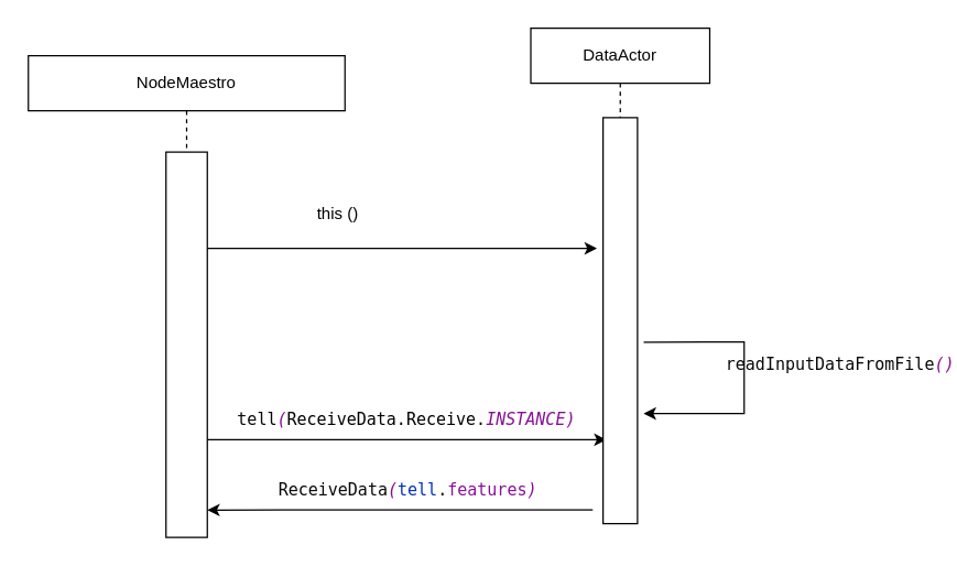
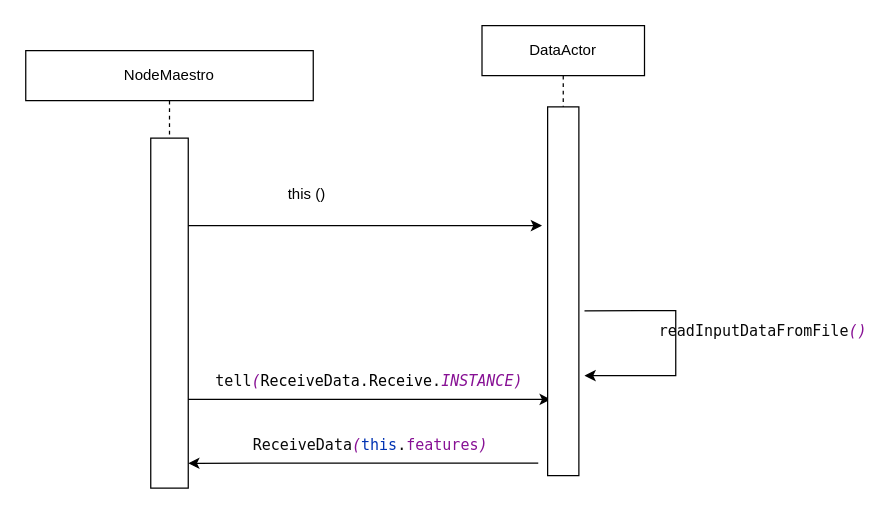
- <mxCell id="13" value="&lt;pre style=&quot;background-color: #ffffff ; color: #080808 ; font-family: &amp;quot;jetbrains mono&amp;quot; , monospace ; font-size: 9 8pt&quot;&gt;ReceiveData&lt;span style=&quot;color: #871094 ; font-style: italic&quot;&gt;(&lt;/span&gt;&lt;span style=&quot;color: #0033b3&quot;&gt;tell&lt;/span&gt;.&lt;span style=&quot;color: #871094&quot;&gt;features&lt;/span&gt;&lt;span style=&quot;color: #871094 ; font-style: italic&quot;&gt;)&lt;/span&gt;&lt;/pre&gt;" style="text;whiteSpace=wrap;html=1;" vertex="1" parent="1"><mxGeometry x="200" y="330" width="210" height="50" as="geometry" /></mxCell>
+ <mxCell id="13" value="&lt;pre style=&quot;background-color: #ffffff ; color: #080808 ; font-family: &amp;quot;jetbrains mono&amp;quot; , monospace ; font-size: 9 8pt&quot;&gt;ReceiveData&lt;span style=&quot;color: #871094 ; font-style: italic&quot;&gt;(&lt;/span&gt;&lt;span style=&quot;color: #0033b3&quot;&gt;this&lt;/span&gt;.&lt;span style=&quot;color: #871094&quot;&gt;features&lt;/span&gt;&lt;span style=&quot;color: #871094 ; font-style: italic&quot;&gt;)&lt;/span&gt;&lt;/pre&gt;" style="text;whiteSpace=wrap;html=1;" vertex="1" parent="1"><mxGeometry x="200" y="330" width="210" height="50" as="geometry" /></mxCell>
